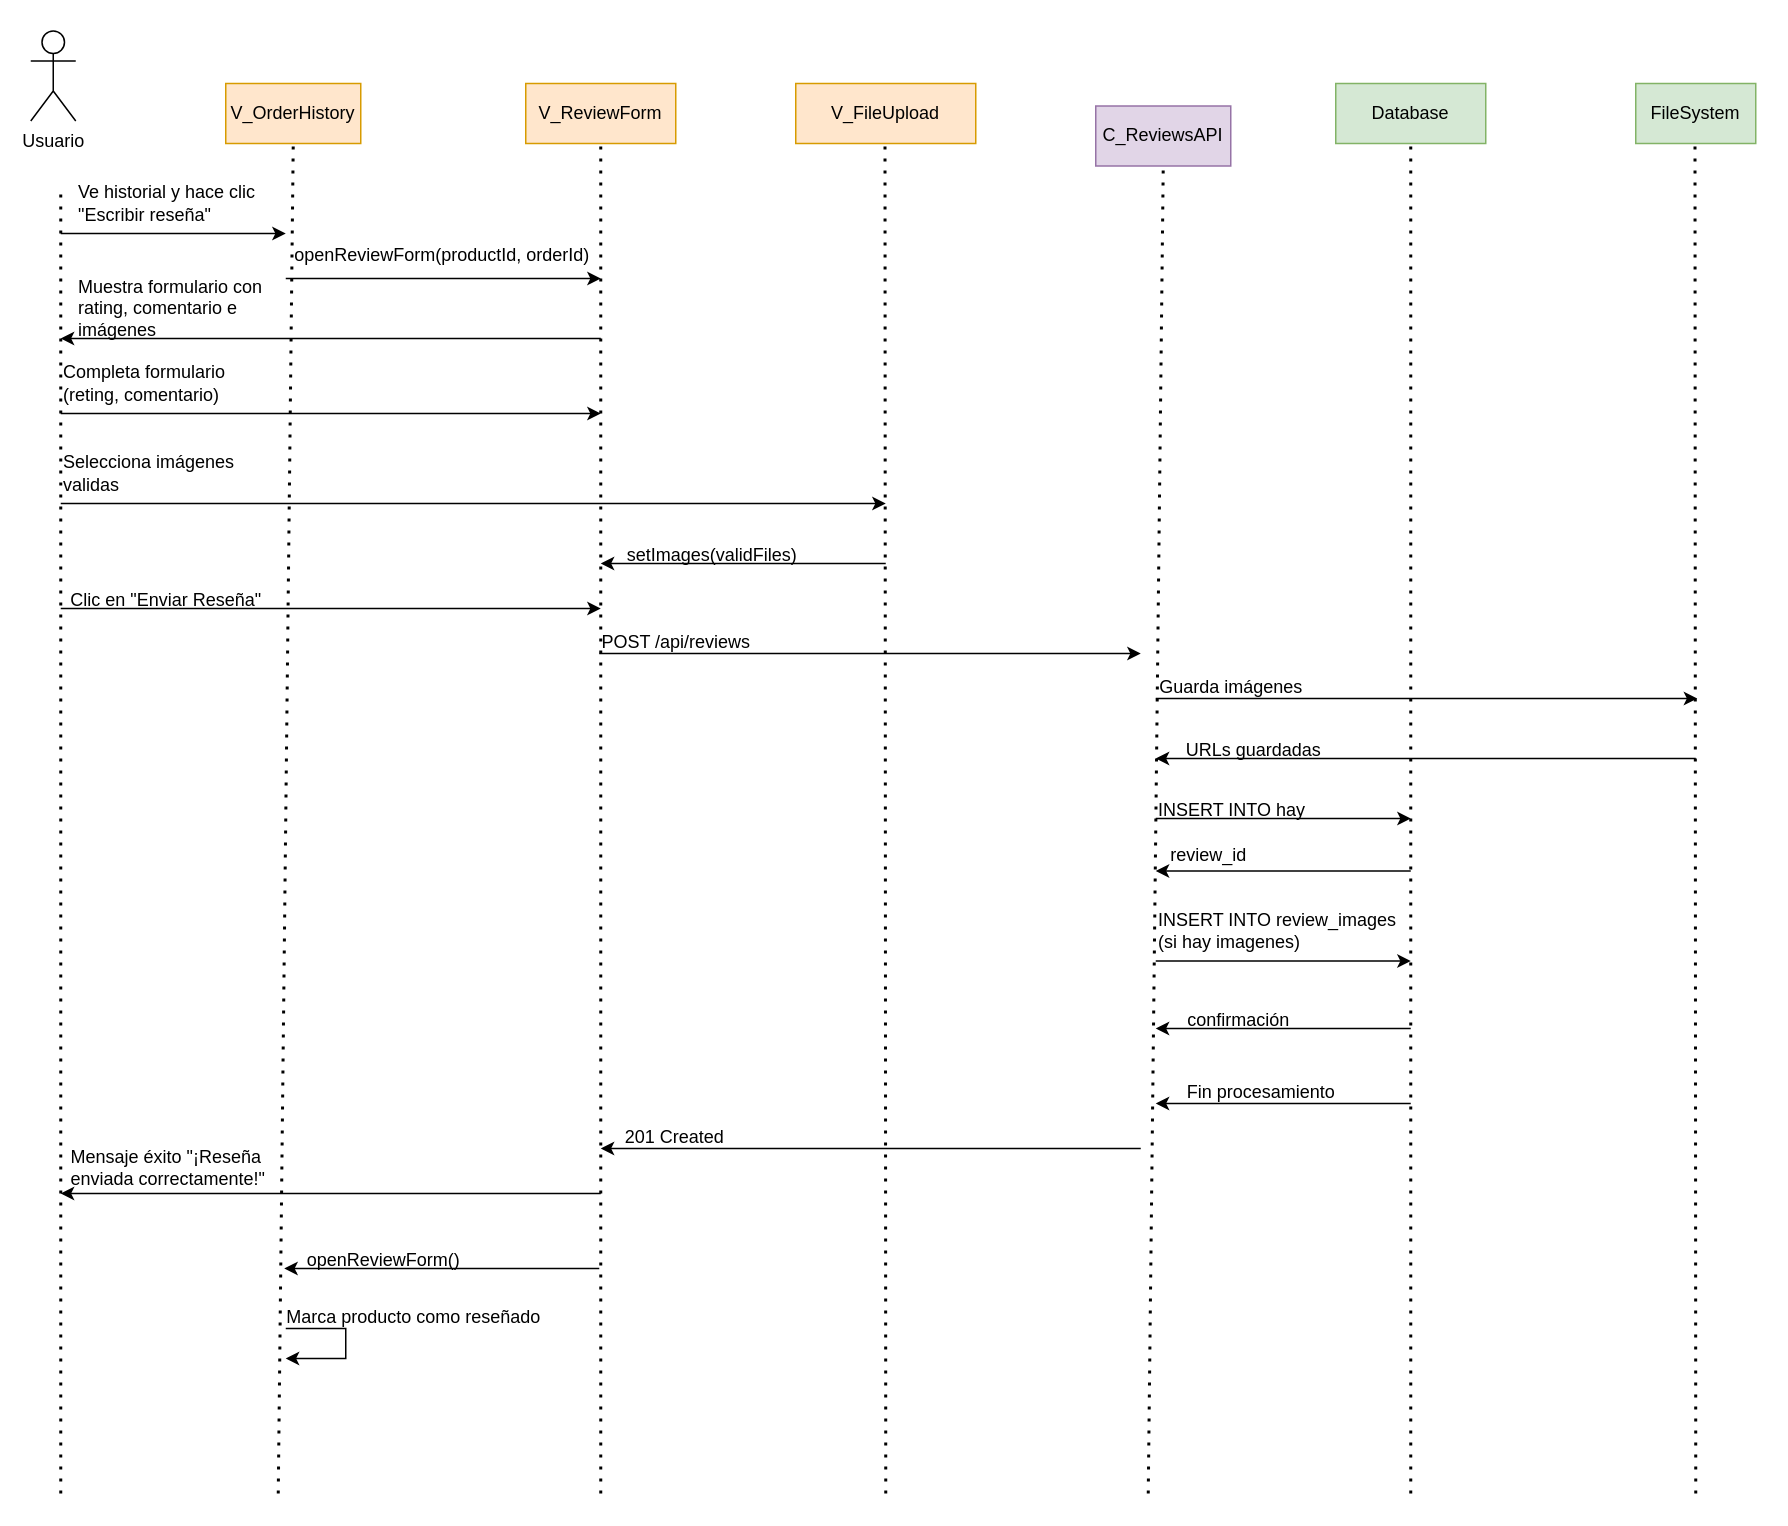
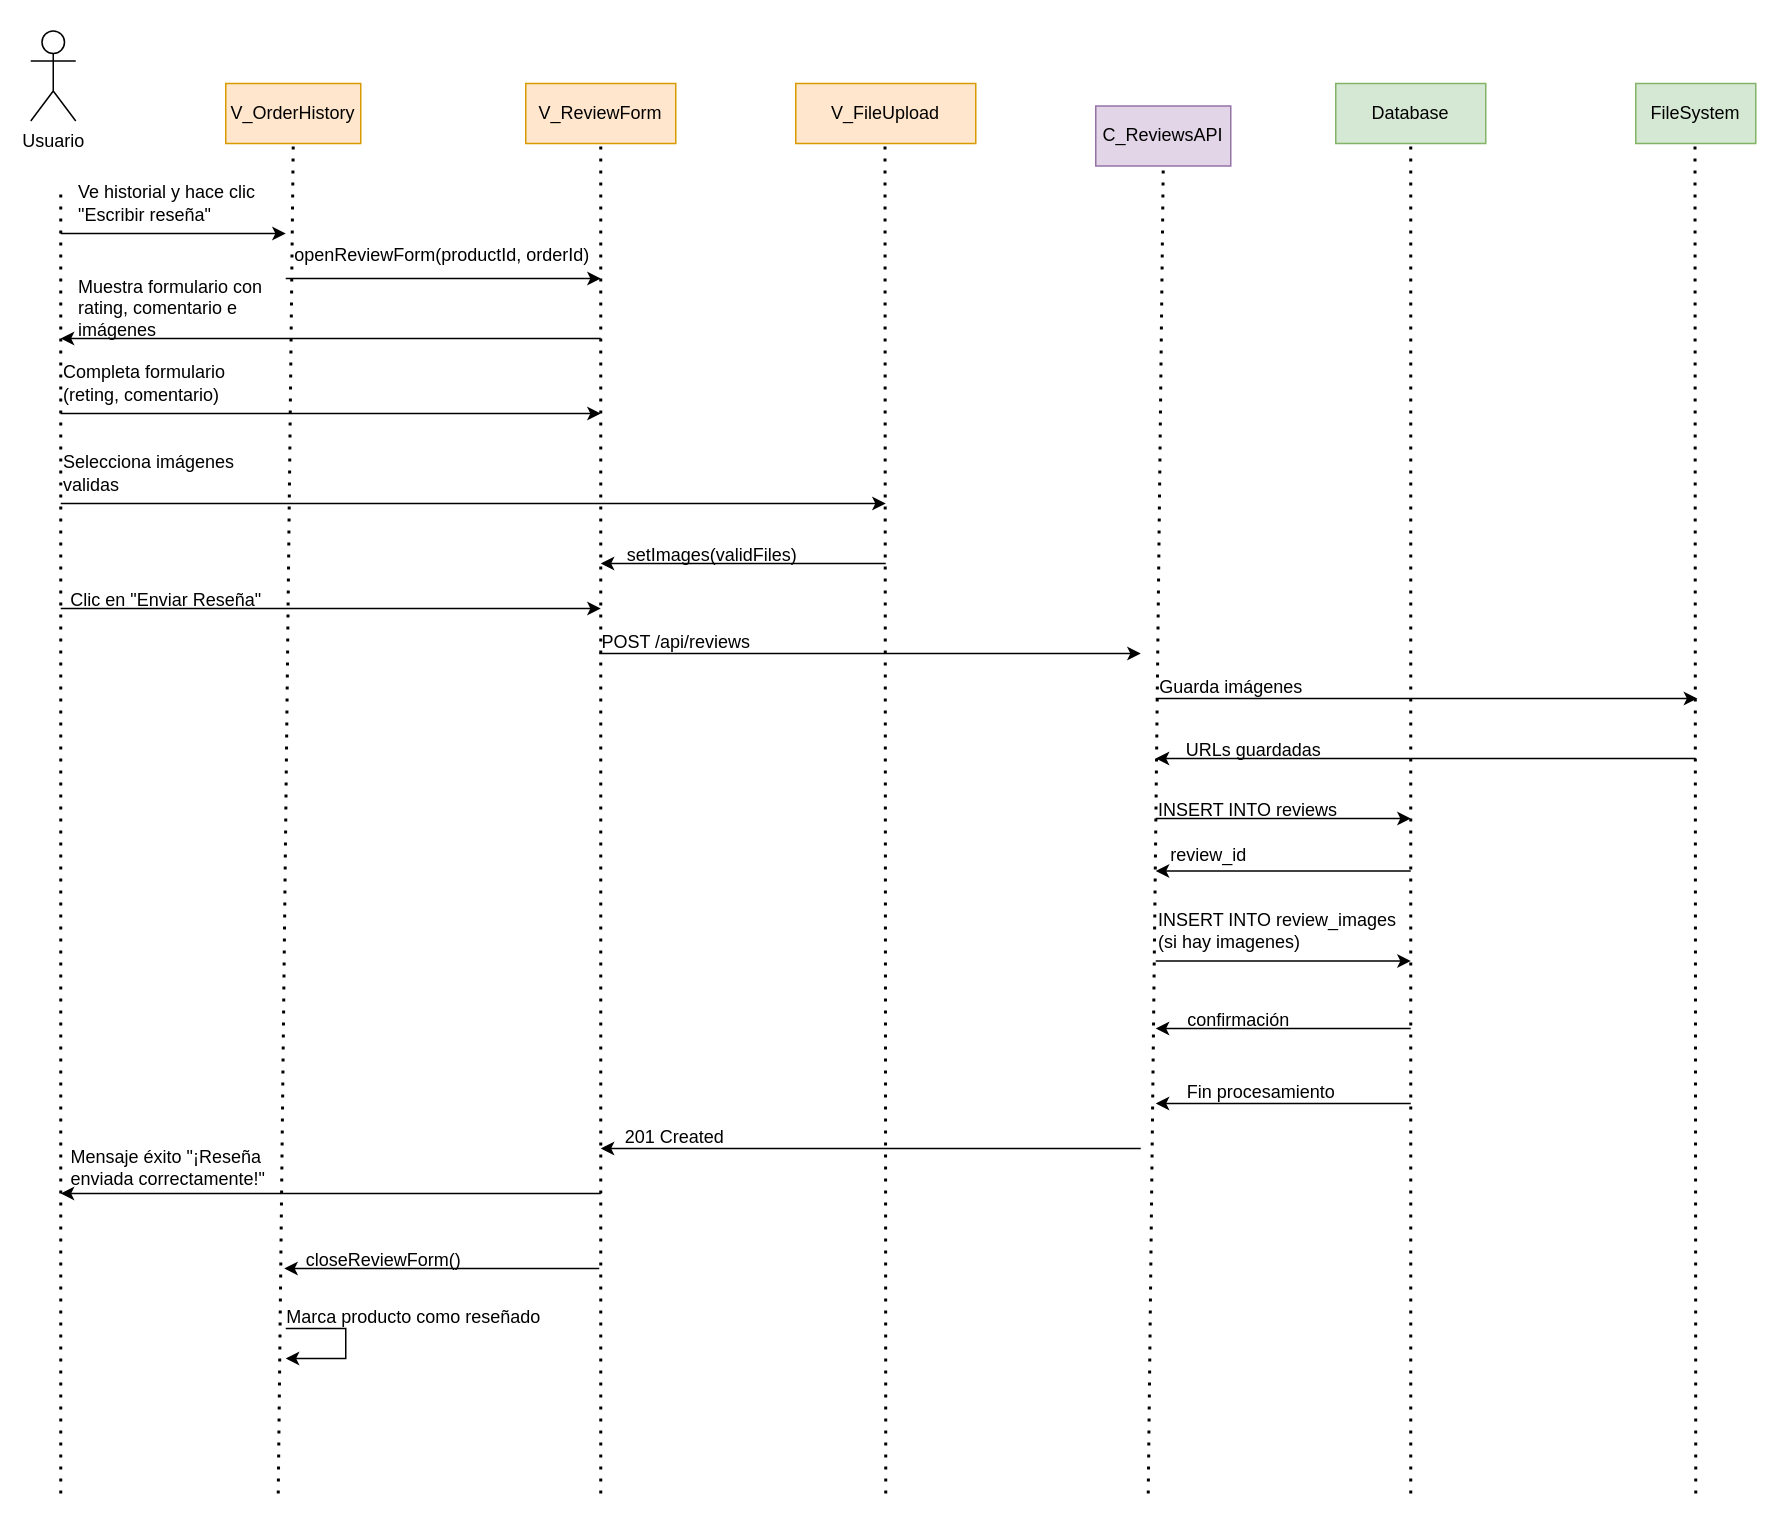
- <mxCell id="38" value="INSERT INTO hay" style="text;html=1;align=left;verticalAlign=middle;resizable=0;points=[];autosize=1;strokeColor=none;fillColor=none;" vertex="1" parent="1"><mxGeometry x="770" y="525" width="140" height="30" as="geometry" /></mxCell>
+ <mxCell id="38" value="INSERT INTO reviews" style="text;html=1;align=left;verticalAlign=middle;resizable=0;points=[];autosize=1;strokeColor=none;fillColor=none;" vertex="1" parent="1"><mxGeometry x="770" y="525" width="140" height="30" as="geometry" /></mxCell>
- <mxCell id="52" value="openReviewForm()" style="text;html=1;align=center;verticalAlign=middle;resizable=0;points=[];autosize=1;strokeColor=none;fillColor=none;" vertex="1" parent="1"><mxGeometry x="190" y="825" width="130" height="30" as="geometry" /></mxCell>
+ <mxCell id="52" value="closeReviewForm()" style="text;html=1;align=center;verticalAlign=middle;resizable=0;points=[];autosize=1;strokeColor=none;fillColor=none;" vertex="1" parent="1"><mxGeometry x="190" y="825" width="130" height="30" as="geometry" /></mxCell>
